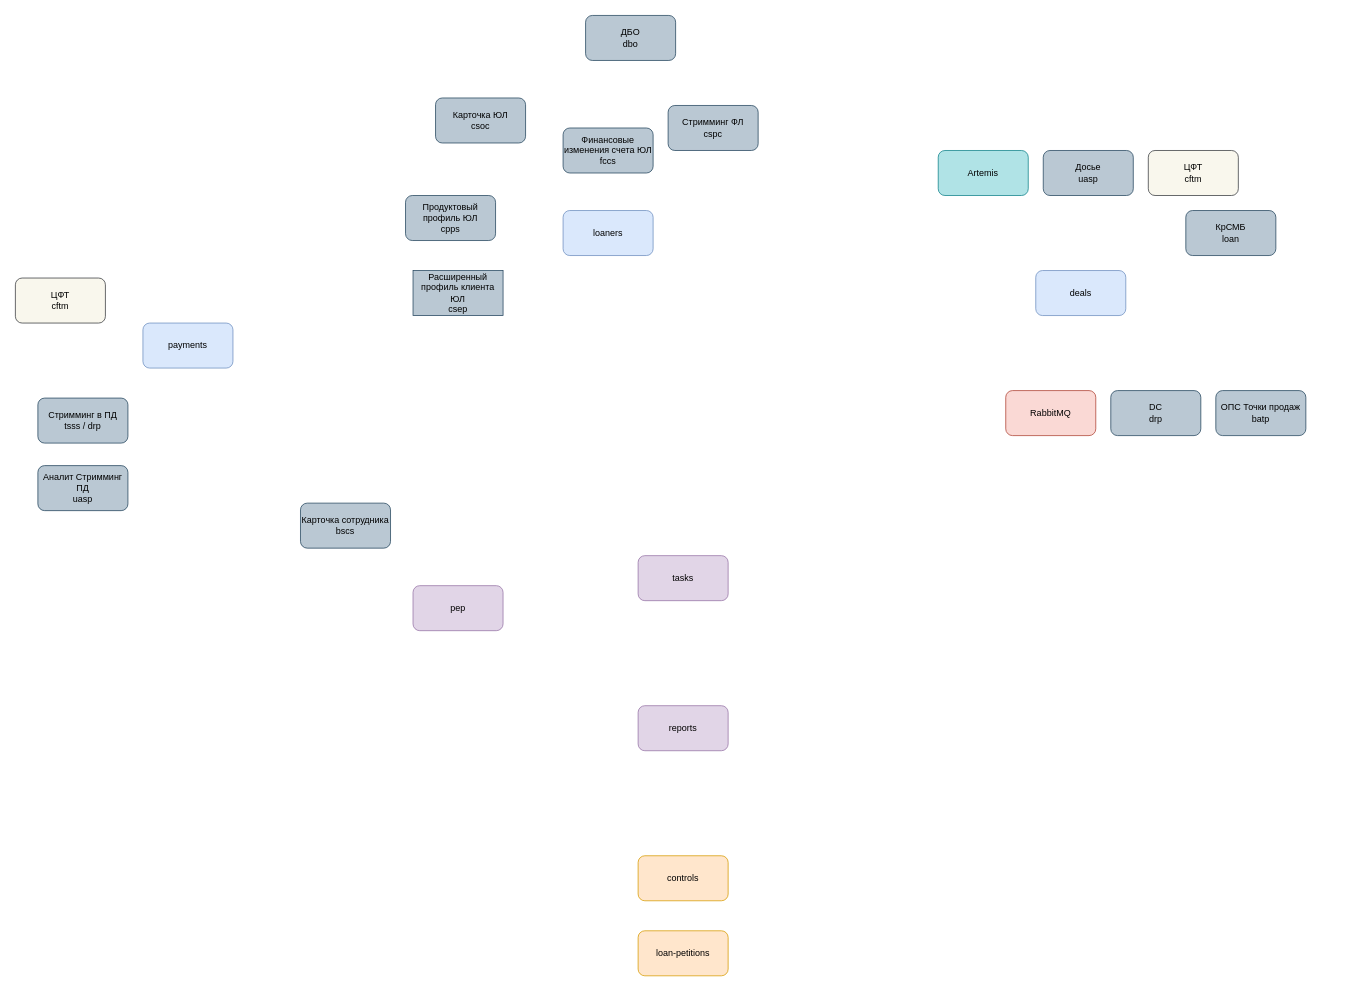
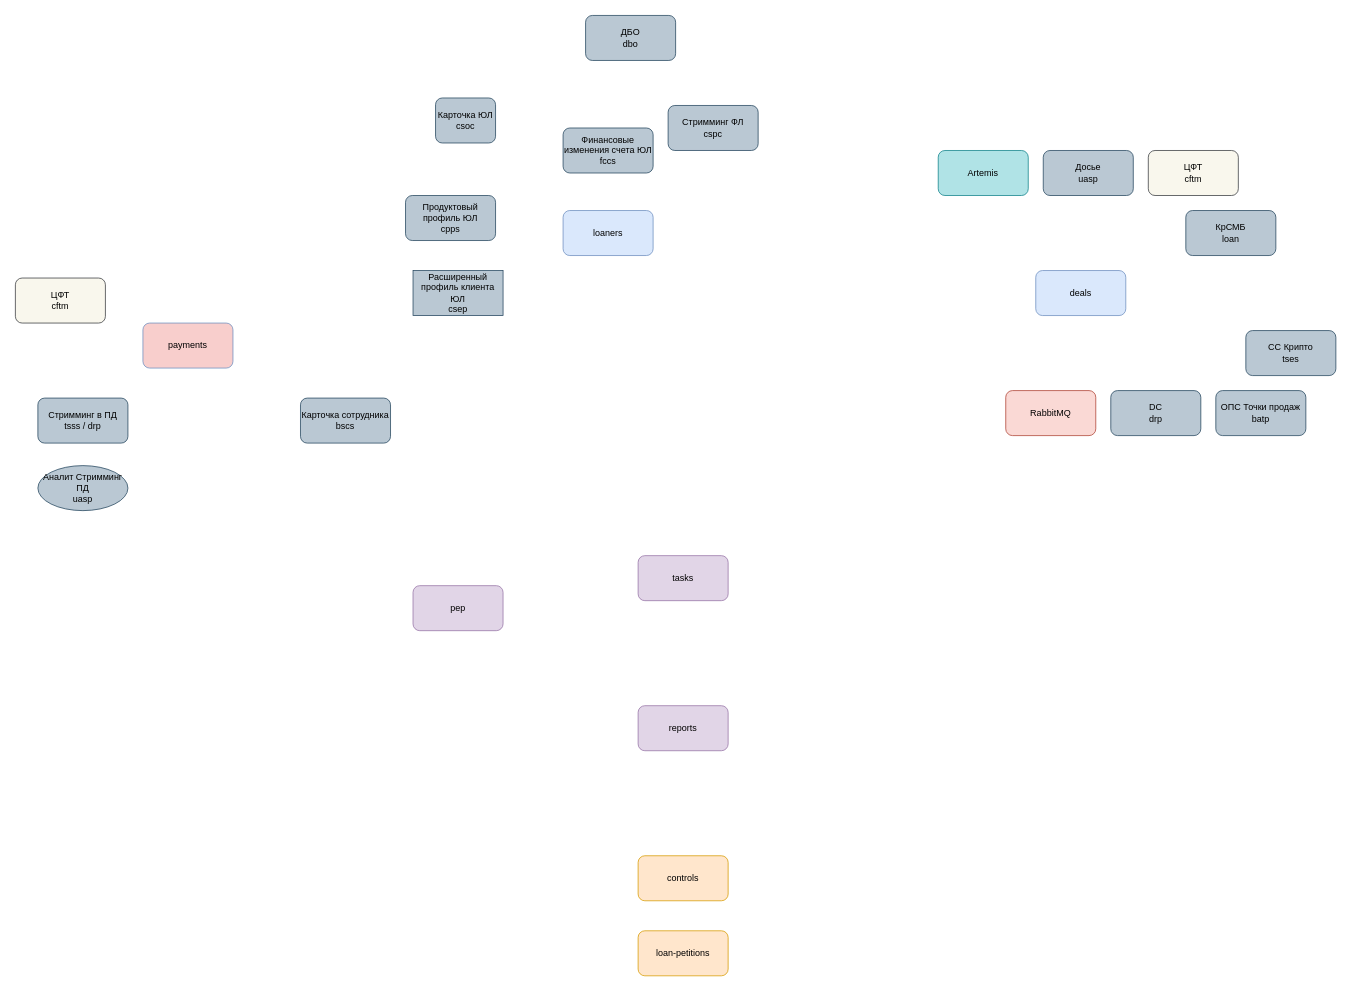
- <mxCell id="15" value="&lt;div&gt;Карточка ЮЛ&lt;/div&gt;&lt;div&gt;csoc&lt;br&gt;&lt;/div&gt;" style="rounded=1;whiteSpace=wrap;html=1;fillColor=#bac8d3;strokeColor=#23445d;" vertex="1" parent="10"><mxGeometry x="40" y="110" width="120" height="60" as="geometry" /></mxCell>
+ <mxCell id="15" value="&lt;div&gt;Карточка ЮЛ&lt;/div&gt;&lt;div&gt;csoc&lt;br&gt;&lt;/div&gt;" style="rounded=1;whiteSpace=wrap;html=1;fillColor=#bac8d3;strokeColor=#23445d;" vertex="1" parent="10"><mxGeometry x="40" y="110" width="80" height="60" as="geometry" /></mxCell>
- <mxCell id="2" value="payments" style="rounded=1;whiteSpace=wrap;html=1;fillColor=#dae8fc;strokeColor=#6c8ebf;" vertex="1" parent="1"><mxGeometry x="190" y="430" width="120" height="60" as="geometry" /></mxCell>
+ <mxCell id="2" value="payments" style="rounded=1;whiteSpace=wrap;html=1;fillColor=#f8cecc;strokeColor=#6c8ebf;" vertex="1" parent="1"><mxGeometry x="190" y="430" width="120" height="60" as="geometry" /></mxCell>
+ <mxCell id="23" value="&lt;div&gt;СС Крипто&lt;/div&gt;&lt;div&gt;tses&lt;br&gt;&lt;/div&gt;" style="rounded=1;whiteSpace=wrap;html=1;fillColor=#bac8d3;strokeColor=#23445d;" vertex="1" parent="18"><mxGeometry x="410" y="240" width="120" height="60" as="geometry" /></mxCell>
- <mxCell id="29" value="&lt;div&gt;Аналит Стримминг ПД&lt;/div&gt;uasp" style="rounded=1;whiteSpace=wrap;html=1;fillColor=#bac8d3;strokeColor=#23445d;" vertex="1" parent="1"><mxGeometry x="50" y="620" width="120" height="60" as="geometry" /></mxCell>
+ <mxCell id="29" value="&lt;div&gt;Аналит Стримминг ПД&lt;/div&gt;uasp" style="ellipse;whiteSpace=wrap;html=1;fillColor=#bac8d3;strokeColor=#23445d;" vertex="1" parent="1"><mxGeometry x="50" y="620" width="120" height="60" as="geometry" /></mxCell>
- <mxCell id="8" value="&lt;div&gt;Карточка сотрудника&lt;br&gt;&lt;/div&gt;&lt;div&gt;bscs&lt;br&gt;&lt;/div&gt;" style="rounded=1;whiteSpace=wrap;html=1;fillColor=#bac8d3;strokeColor=#23445d;" vertex="1" parent="1"><mxGeometry x="400" y="670" width="120" height="60" as="geometry" /></mxCell>
+ <mxCell id="8" value="&lt;div&gt;Карточка сотрудника&lt;br&gt;&lt;/div&gt;&lt;div&gt;bscs&lt;br&gt;&lt;/div&gt;" style="rounded=1;whiteSpace=wrap;html=1;fillColor=#bac8d3;strokeColor=#23445d;" vertex="1" parent="1"><mxGeometry x="400" y="530" width="120" height="60" as="geometry" /></mxCell>
